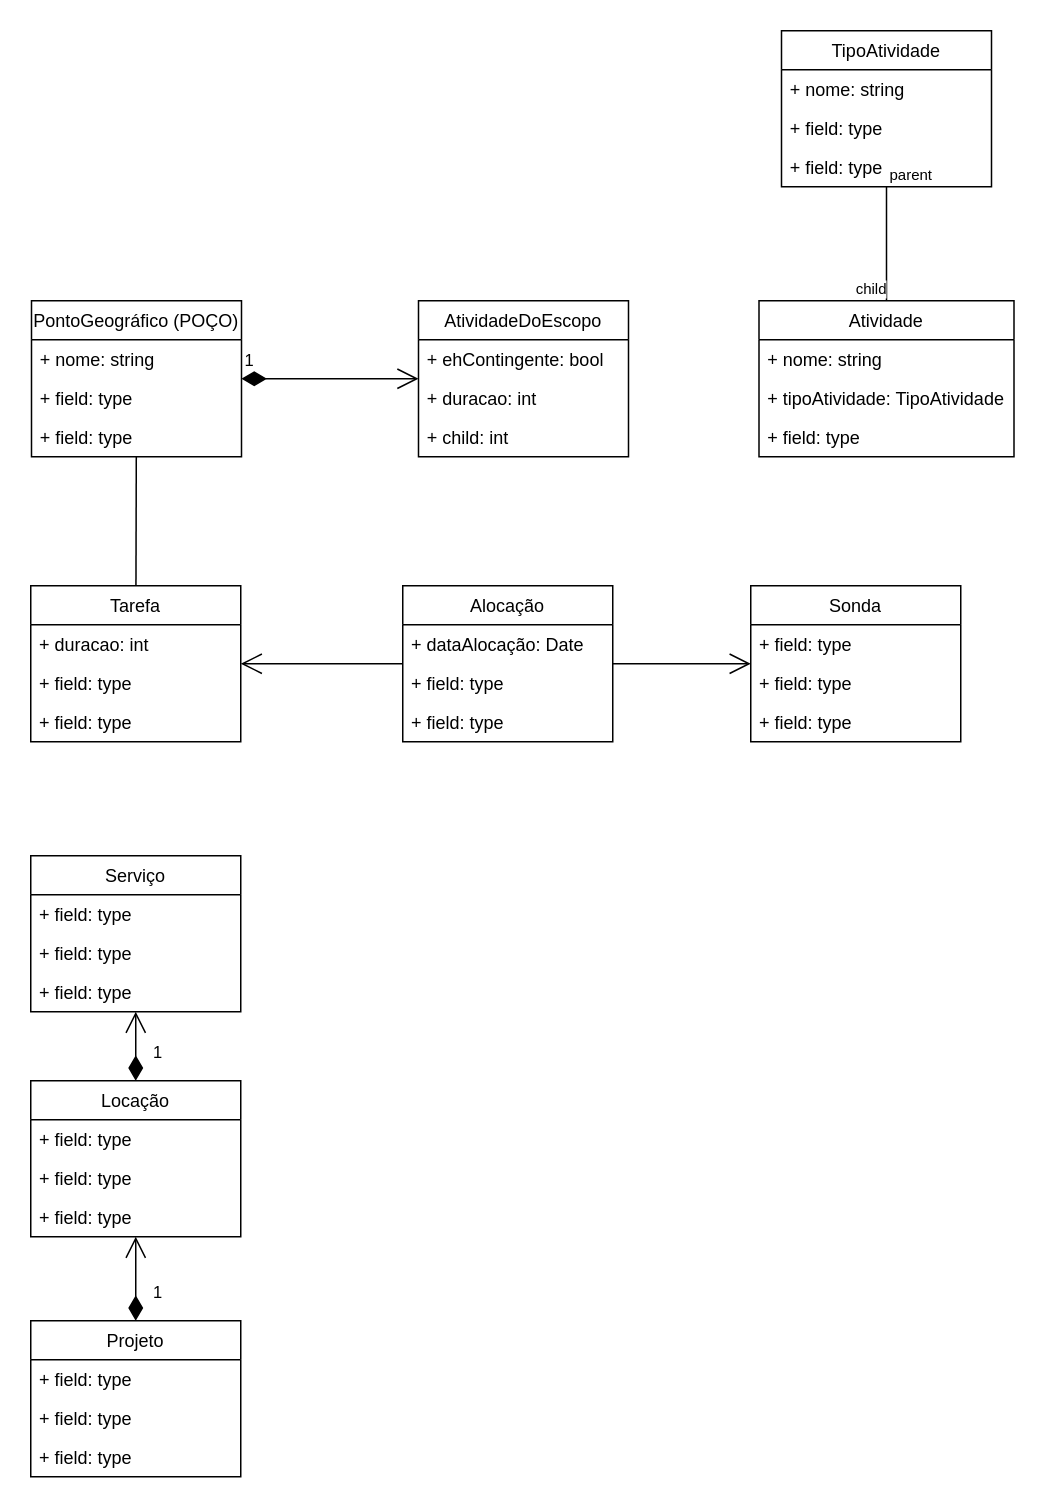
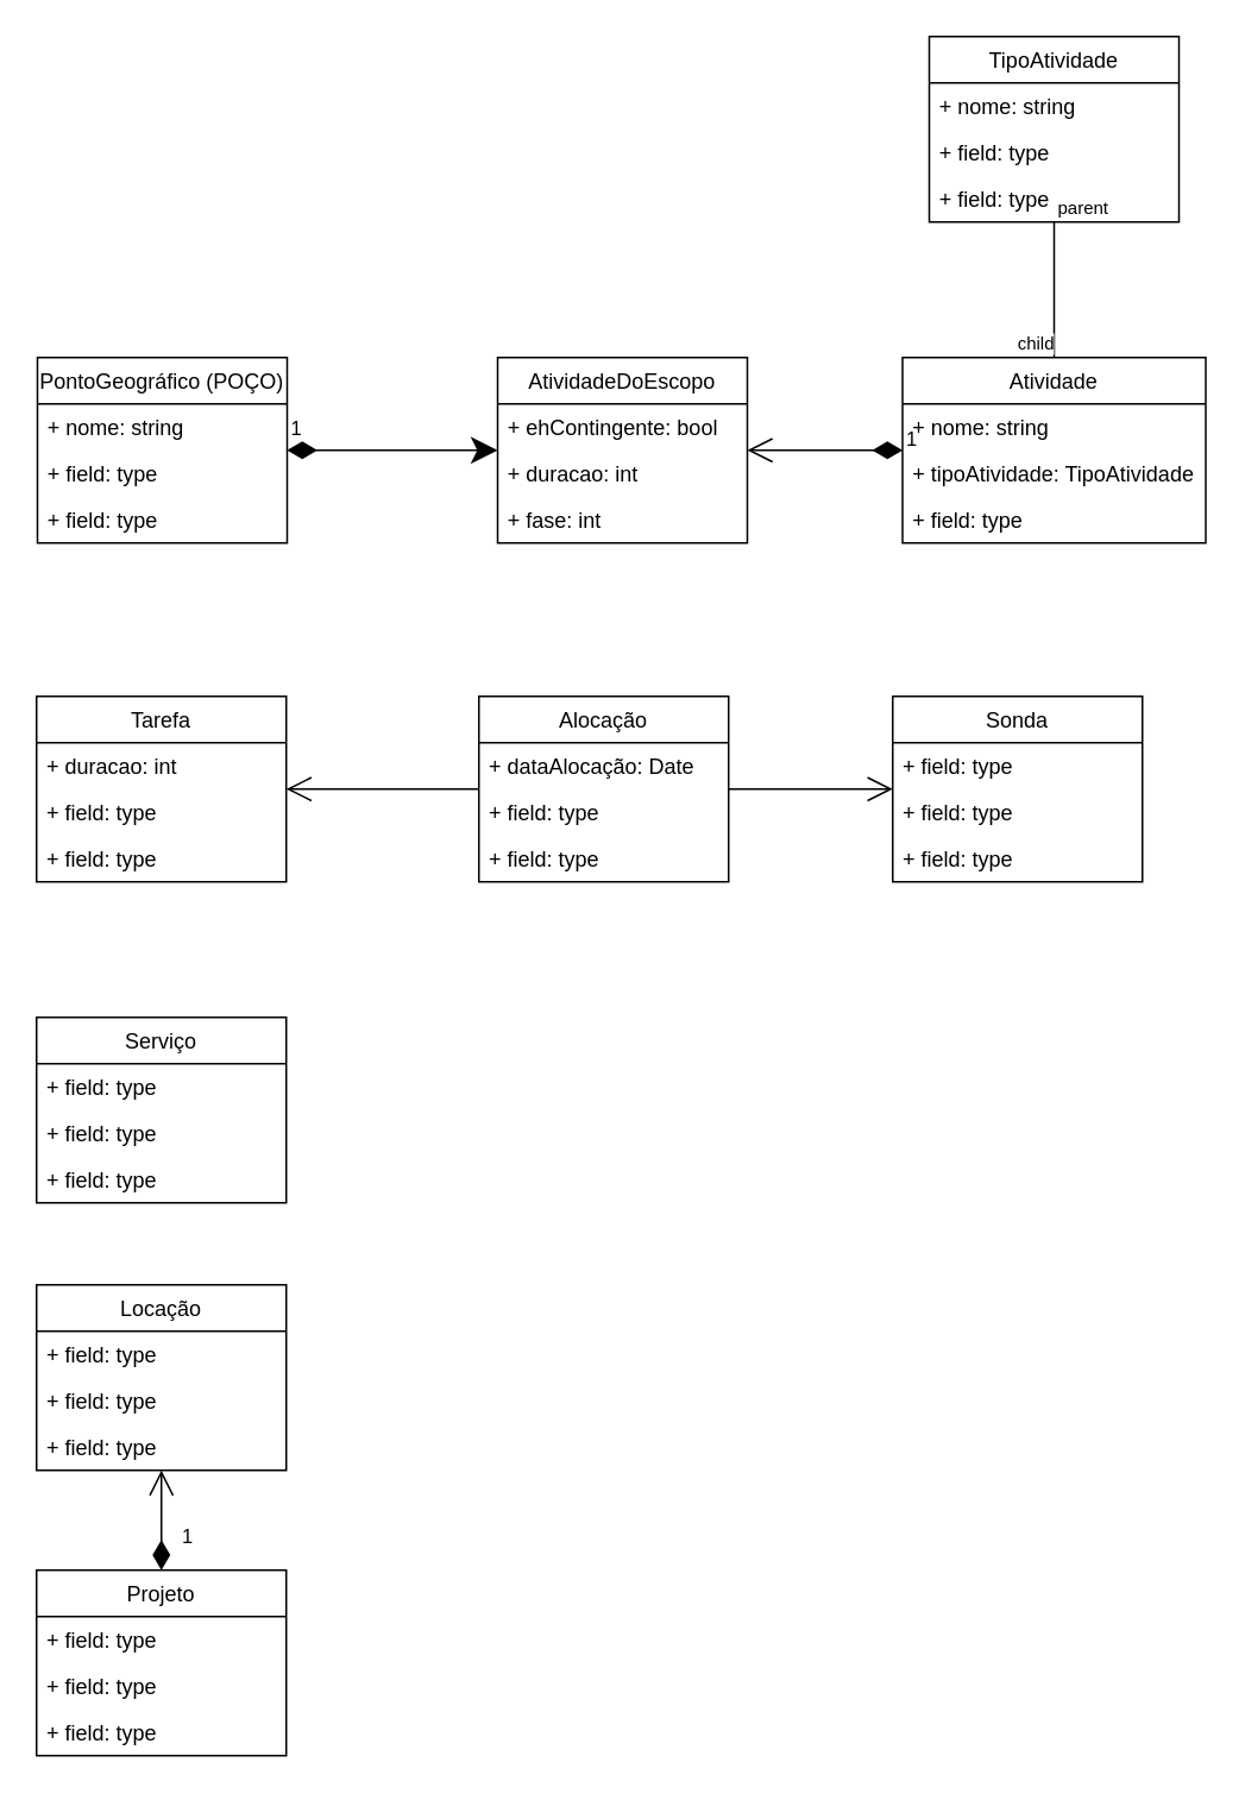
- <mxCell id="2" value="1" style="endArrow=open;html=1;endSize=12;startArrow=diamondThin;startSize=14;startFill=1;edgeStyle=orthogonalEdgeStyle;align=left;verticalAlign=bottom;" edge="1" parent="1" source="34" target="38"><mxGeometry x="-1" y="3" relative="1" as="geometry"><mxPoint x="170.5" y="330" as="sourcePoint" /><mxPoint x="330.5" y="330" as="targetPoint" /></mxGeometry></mxCell>
+ <mxCell id="2" value="1" style="endArrow=classic;html=1;endSize=12;startArrow=diamondThin;startSize=14;startFill=1;edgeStyle=orthogonalEdgeStyle;align=left;verticalAlign=bottom;" edge="1" parent="1" source="34" target="38"><mxGeometry x="-1" y="3" relative="1" as="geometry"><mxPoint x="170.5" y="330" as="sourcePoint" /><mxPoint x="330.5" y="330" as="targetPoint" /></mxGeometry></mxCell>
+ <mxCell id="23" value="1" style="endArrow=open;html=1;endSize=12;startArrow=diamondThin;startSize=14;startFill=1;edgeStyle=orthogonalEdgeStyle;align=left;verticalAlign=bottom;" edge="1" parent="1" source="30" target="38"><mxGeometry x="-1" y="3" relative="1" as="geometry"><mxPoint x="230.5" y="450" as="sourcePoint" /><mxPoint x="390.5" y="450" as="targetPoint" /></mxGeometry></mxCell>
- <mxCell id="41" value="+ child: int" style="text;strokeColor=none;fillColor=none;align=left;verticalAlign=top;spacingLeft=4;spacingRight=4;overflow=hidden;rotatable=0;points=[[0,0.5],[1,0.5]];portConstraint=eastwest;" vertex="1" parent="38"><mxGeometry y="78" width="140" height="26" as="geometry" /></mxCell>
+ <mxCell id="41" value="+ fase: int" style="text;strokeColor=none;fillColor=none;align=left;verticalAlign=top;spacingLeft=4;spacingRight=4;overflow=hidden;rotatable=0;points=[[0,0.5],[1,0.5]];portConstraint=eastwest;" vertex="1" parent="38"><mxGeometry y="78" width="140" height="26" as="geometry" /></mxCell>
- <mxCell id="28" value="" style="endArrow=none;endFill=0;endSize=12;html=1;" edge="1" parent="1" source="34" target="3"><mxGeometry width="160" relative="1" as="geometry"><mxPoint x="90" y="300" as="sourcePoint" /><mxPoint x="250" y="300" as="targetPoint" /></mxGeometry></mxCell>
- <mxCell id="50" value="1" style="endArrow=open;html=1;endSize=12;startArrow=diamondThin;startSize=14;startFill=1;edgeStyle=orthogonalEdgeStyle;align=left;verticalAlign=bottom;" edge="1" parent="1" source="11" target="46"><mxGeometry x="-0.565" y="-10" relative="1" as="geometry"><mxPoint x="340" y="700" as="sourcePoint" /><mxPoint x="500" y="700" as="targetPoint" /><mxPoint as="offset" /></mxGeometry></mxCell>
